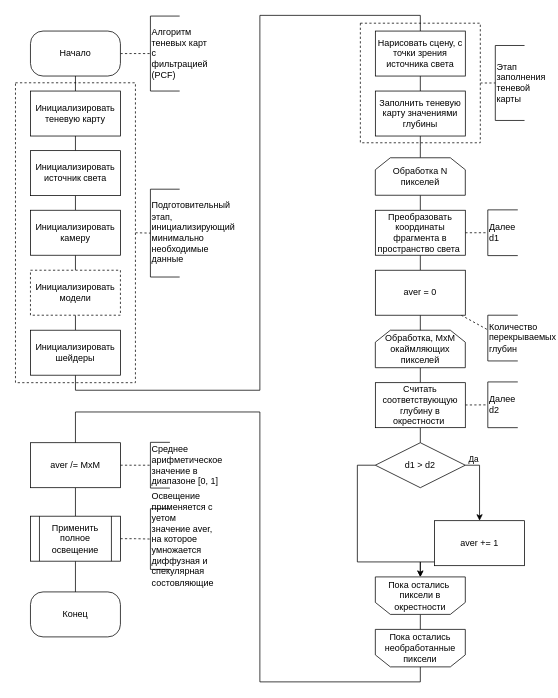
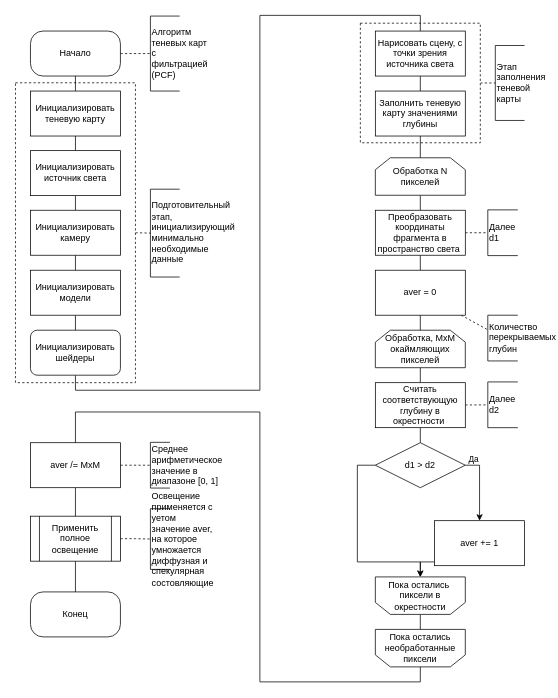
- <mxCell id="17" value="Инициализировать модели" style="rounded=0;whiteSpace=wrap;dashed=1;" parent="1" vertex="1"><mxGeometry x="40" y="359.93" width="120" height="60" as="geometry" /></mxCell>
+ <mxCell id="17" value="Инициализировать модели" style="rounded=0;whiteSpace=wrap;" parent="1" vertex="1"><mxGeometry x="40" y="359.93" width="120" height="60" as="geometry" /></mxCell>
- <mxCell id="20" value="Инициализировать&#10;шейдеры" style="rounded=0;whiteSpace=wrap;" parent="1" vertex="1"><mxGeometry x="40" y="439.93" width="120" height="60" as="geometry" /></mxCell>
+ <mxCell id="20" value="Инициализировать&#10;шейдеры" style="whiteSpace=wrap;rounded=1;" parent="1" vertex="1"><mxGeometry x="40" y="439.93" width="120" height="60" as="geometry" /></mxCell>
